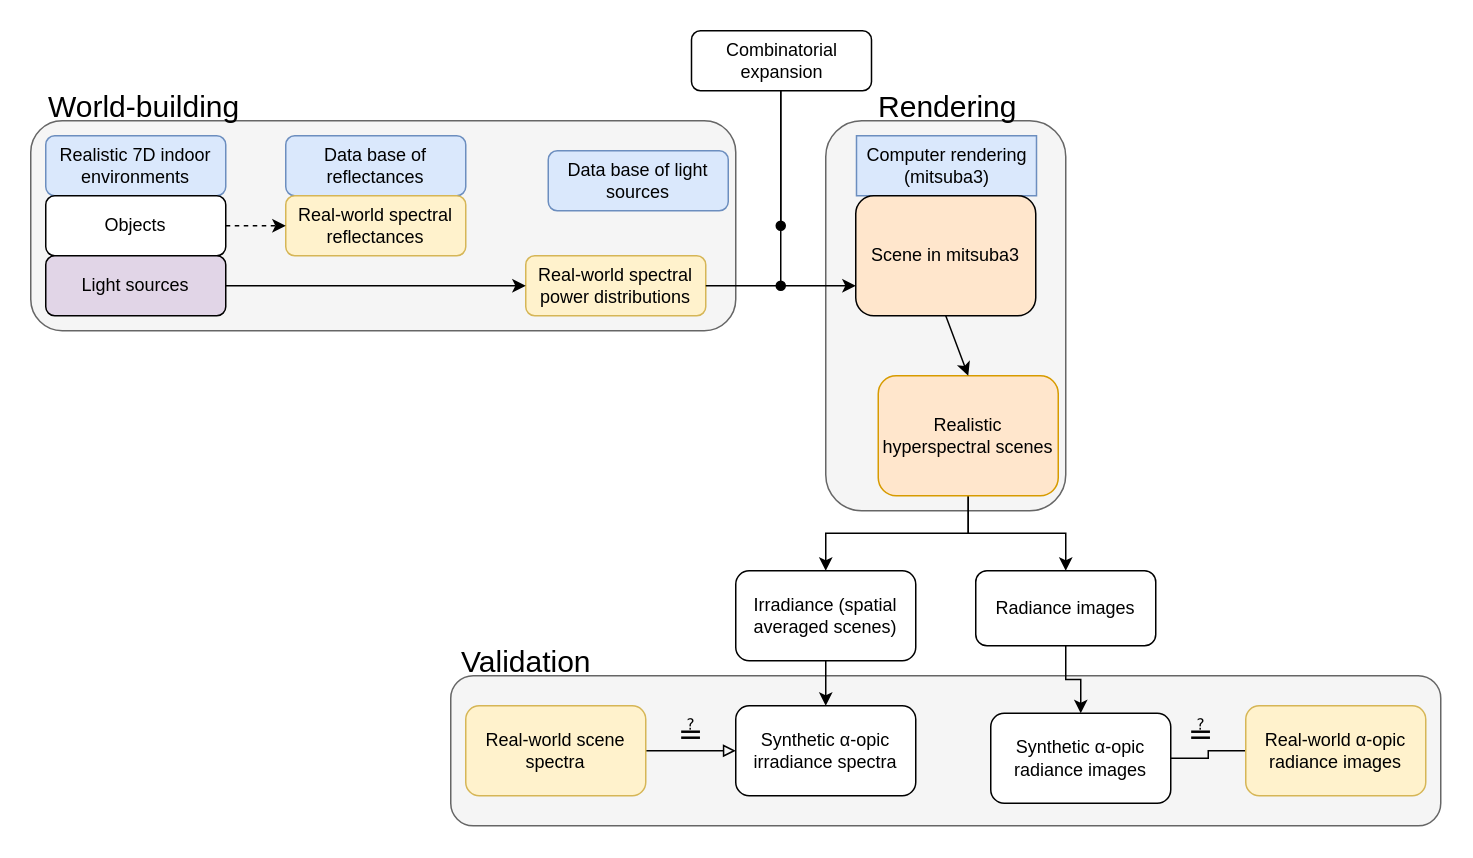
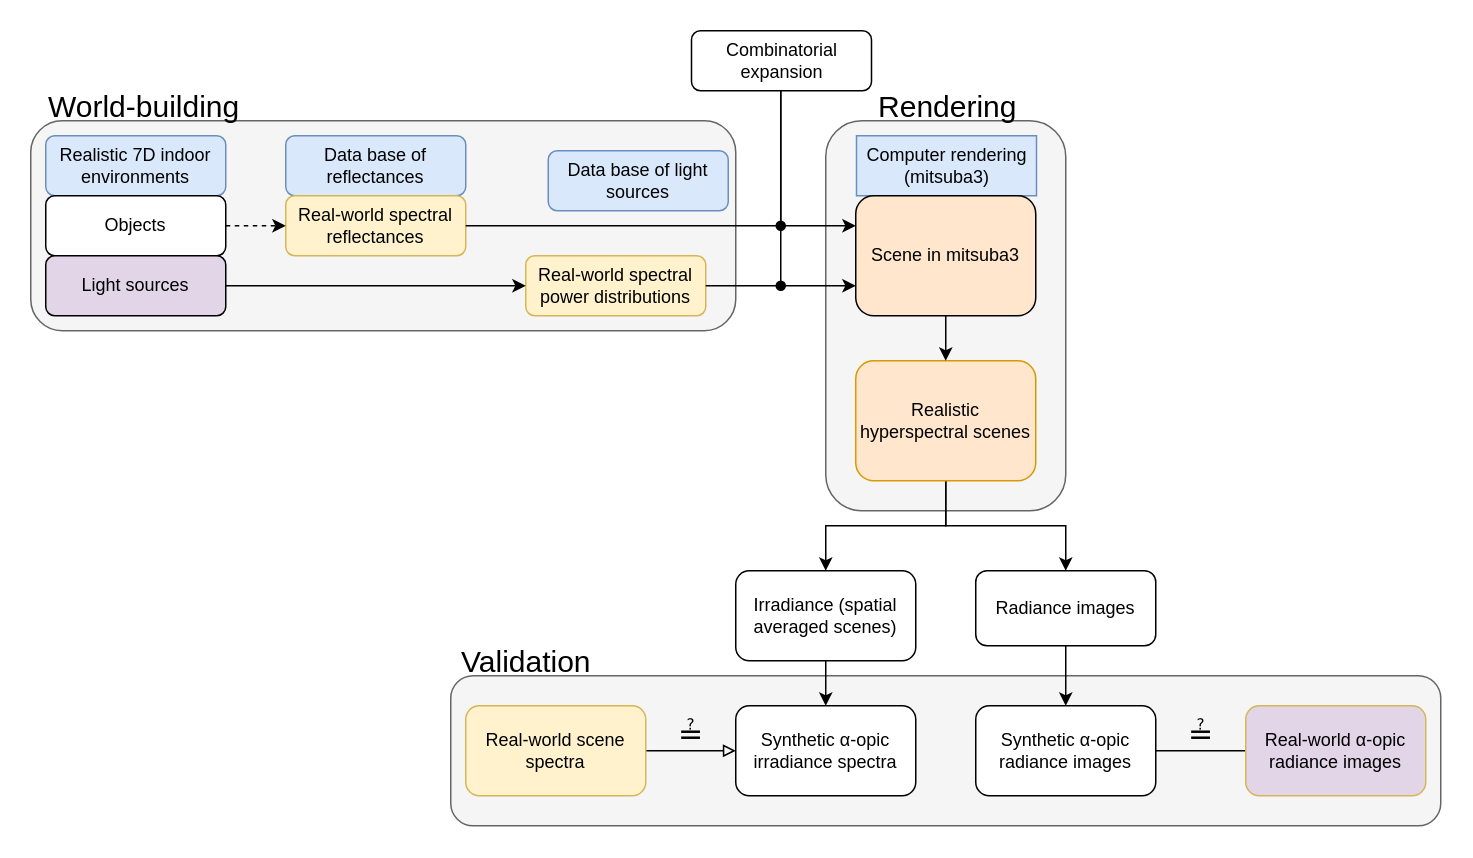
+ <mxCell id="16" value="" style="endArrow=classic;html=1;rounded=0;exitX=1;exitY=0.5;exitDx=0;exitDy=0;entryX=0;entryY=0.25;entryDx=0;entryDy=0;" edge="1" parent="1" source="9" target="13"><mxGeometry width="50" height="50" relative="1" as="geometry"><mxPoint x="340" y="149.5" as="sourcePoint" /><mxPoint x="540" y="149.5" as="targetPoint" /></mxGeometry></mxCell>
- <mxCell id="20" value="Realistic hyperspectral scenes" style="rounded=1;whiteSpace=wrap;html=1;fillColor=#ffe6cc;strokeColor=#d79b00;" vertex="1" parent="1"><mxGeometry x="585" y="250" width="120" height="80" as="geometry" /></mxCell>
+ <mxCell id="20" value="Realistic hyperspectral scenes" style="rounded=1;whiteSpace=wrap;html=1;fillColor=#ffe6cc;strokeColor=#d79b00;" vertex="1" parent="1"><mxGeometry x="570" y="240" width="120" height="80" as="geometry" /></mxCell>
- <mxCell id="29" value="Real-world &lt;span&gt;α-opic &lt;/span&gt;radiance images" style="rounded=1;whiteSpace=wrap;html=1;fillColor=#fff2cc;strokeColor=#d6b656;" vertex="1" parent="1"><mxGeometry x="830" y="470" width="120" height="60" as="geometry" /></mxCell>
+ <mxCell id="29" value="Real-world &lt;span&gt;α-opic &lt;/span&gt;radiance images" style="rounded=1;whiteSpace=wrap;html=1;fillColor=#e1d5e7;strokeColor=#d6b656;" vertex="1" parent="1"><mxGeometry x="830" y="470" width="120" height="60" as="geometry" /></mxCell>
- <mxCell id="30" value="Synthetic &lt;span&gt;α-opic &lt;/span&gt;radiance images" style="rounded=1;whiteSpace=wrap;html=1;" vertex="1" parent="1"><mxGeometry x="660" y="475" width="120" height="60" as="geometry" /></mxCell>
+ <mxCell id="30" value="Synthetic &lt;span&gt;α-opic &lt;/span&gt;radiance images" style="rounded=1;whiteSpace=wrap;html=1;" vertex="1" parent="1"><mxGeometry x="650" y="470" width="120" height="60" as="geometry" /></mxCell>
